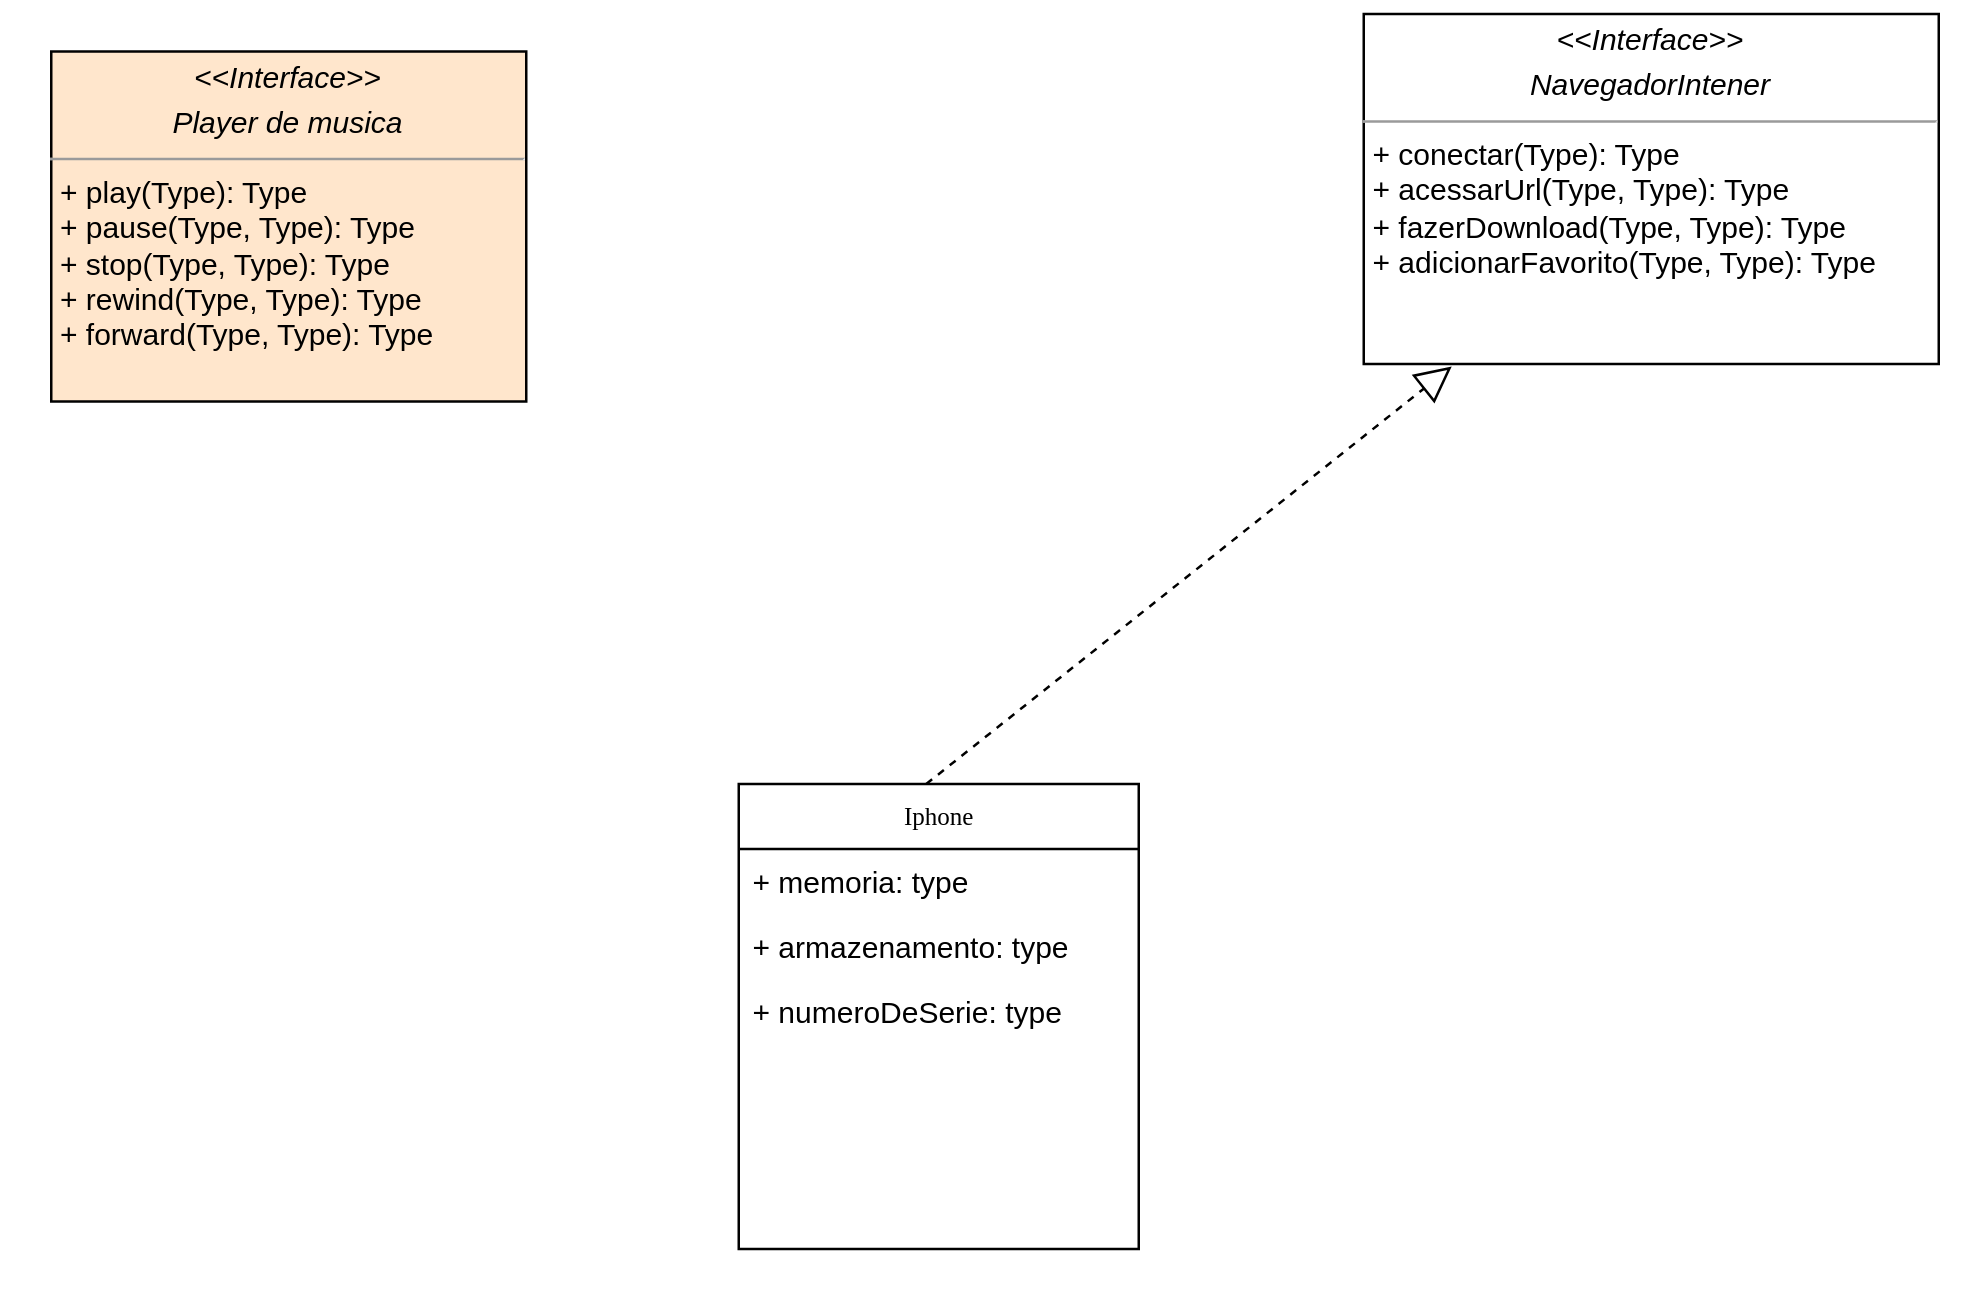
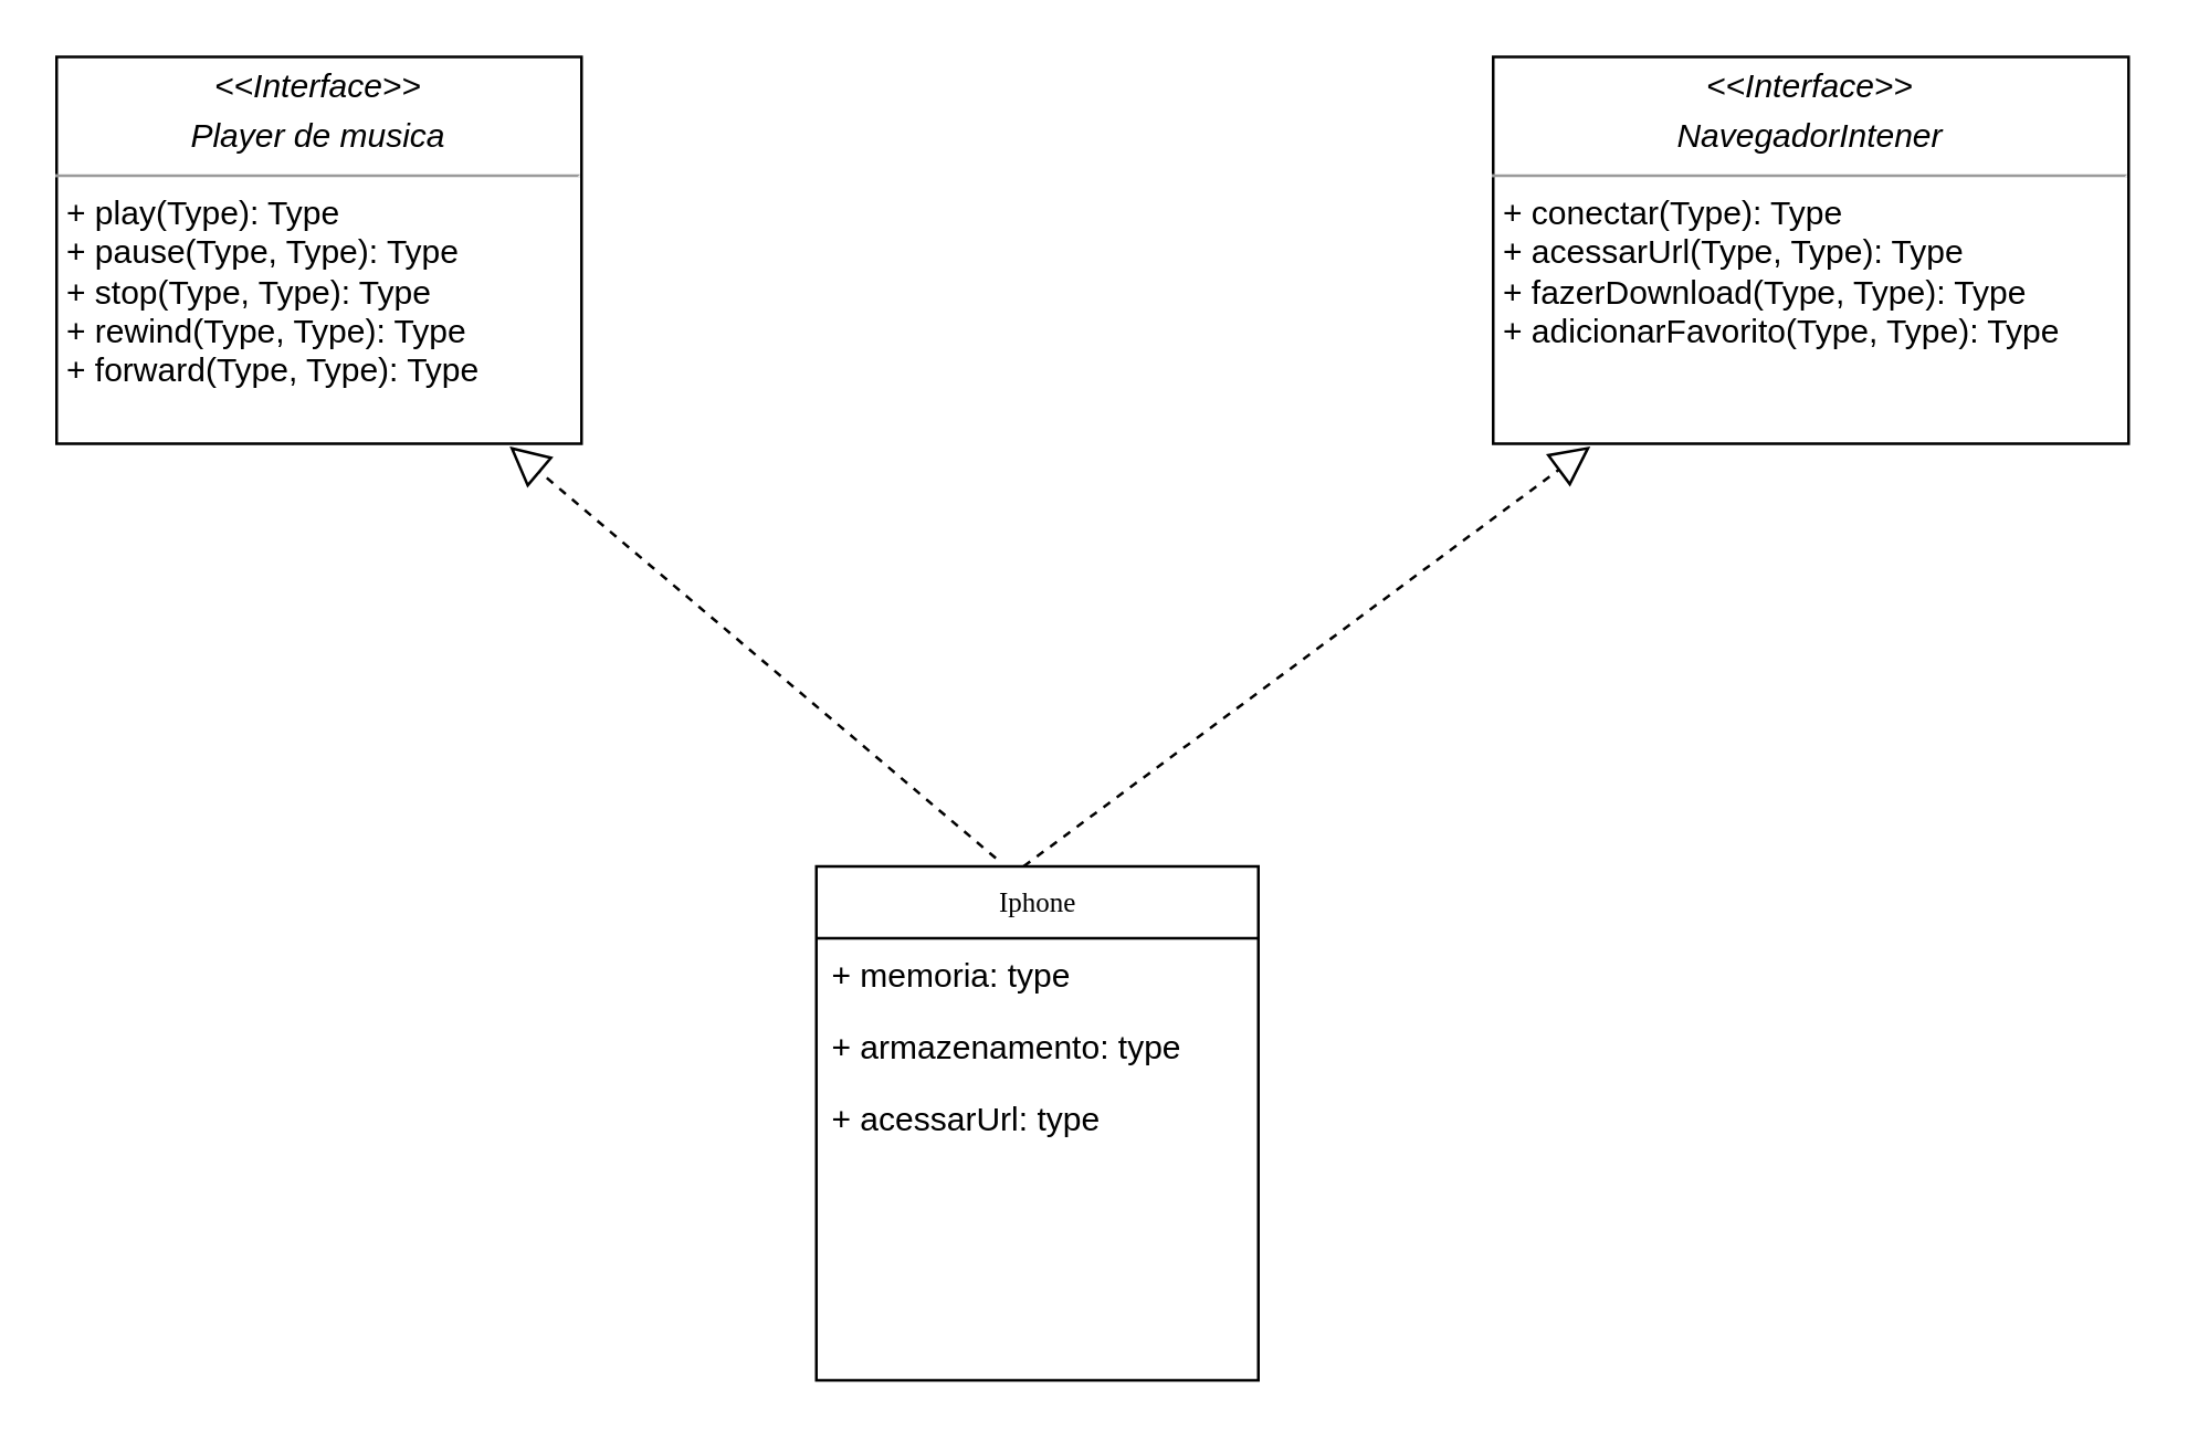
- <mxCell id="8" value="&lt;p style=&quot;margin:0px;margin-top:4px;text-align:center;&quot;&gt;&lt;i&gt;&amp;lt;&amp;lt;Interface&amp;gt;&amp;gt;&lt;/i&gt;&lt;br&gt;&lt;/p&gt;&lt;p style=&quot;margin:0px;margin-top:4px;text-align:center;&quot;&gt;&lt;i&gt;NavegadorIntener&lt;/i&gt;&lt;/p&gt;&lt;hr size=&quot;1&quot;&gt;&lt;p style=&quot;margin:0px;margin-left:4px;&quot;&gt;+ conectar(Type): Type&lt;br&gt;+ acessarUrl(Type, Type): Type&lt;/p&gt;&lt;p style=&quot;margin:0px;margin-left:4px;&quot;&gt;+ fazerDownload(Type, Type): Type&lt;br&gt;&lt;/p&gt;&lt;p style=&quot;margin: 0px 0px 0px 4px;&quot;&gt;+ adicionarFavorito(Type, Type): Type&lt;br&gt;&lt;/p&gt;&lt;p style=&quot;margin: 0px 0px 0px 4px;&quot;&gt;&lt;br&gt;&lt;/p&gt;" style="verticalAlign=top;align=left;overflow=fill;fontSize=12;fontFamily=Helvetica;html=1;rounded=0;shadow=0;comic=0;labelBackgroundColor=none;strokeWidth=1" vertex="1" parent="1"><mxGeometry x="545" y="5" width="230" height="140" as="geometry" /></mxCell>
+ <mxCell id="8" value="&lt;p style=&quot;margin:0px;margin-top:4px;text-align:center;&quot;&gt;&lt;i&gt;&amp;lt;&amp;lt;Interface&amp;gt;&amp;gt;&lt;/i&gt;&lt;br&gt;&lt;/p&gt;&lt;p style=&quot;margin:0px;margin-top:4px;text-align:center;&quot;&gt;&lt;i&gt;NavegadorIntener&lt;/i&gt;&lt;/p&gt;&lt;hr size=&quot;1&quot;&gt;&lt;p style=&quot;margin:0px;margin-left:4px;&quot;&gt;+ conectar(Type): Type&lt;br&gt;+ acessarUrl(Type, Type): Type&lt;/p&gt;&lt;p style=&quot;margin:0px;margin-left:4px;&quot;&gt;+ fazerDownload(Type, Type): Type&lt;br&gt;&lt;/p&gt;&lt;p style=&quot;margin: 0px 0px 0px 4px;&quot;&gt;+ adicionarFavorito(Type, Type): Type&lt;br&gt;&lt;/p&gt;&lt;p style=&quot;margin: 0px 0px 0px 4px;&quot;&gt;&lt;br&gt;&lt;/p&gt;" style="verticalAlign=top;align=left;overflow=fill;fontSize=12;fontFamily=Helvetica;html=1;rounded=0;shadow=0;comic=0;labelBackgroundColor=none;strokeWidth=1" vertex="1" parent="1"><mxGeometry x="540" y="20" width="230" height="140" as="geometry" /></mxCell>
- <mxCell id="7" value="&lt;p style=&quot;margin:0px;margin-top:4px;text-align:center;&quot;&gt;&lt;i&gt;&amp;lt;&amp;lt;Interface&amp;gt;&amp;gt;&lt;/i&gt;&lt;br&gt;&lt;/p&gt;&lt;p style=&quot;margin:0px;margin-top:4px;text-align:center;&quot;&gt;&lt;i&gt;Player de musica&lt;/i&gt;&lt;/p&gt;&lt;hr size=&quot;1&quot;&gt;&lt;p style=&quot;margin:0px;margin-left:4px;&quot;&gt;+ play(Type): Type&lt;br&gt;+ pause(Type, Type): Type&lt;/p&gt;&lt;p style=&quot;margin:0px;margin-left:4px;&quot;&gt;+ stop(Type, Type): Type&lt;br&gt;&lt;/p&gt;&lt;p style=&quot;margin:0px;margin-left:4px;&quot;&gt;+ rewind(Type, Type): Type&lt;br&gt;&lt;/p&gt;&lt;p style=&quot;margin:0px;margin-left:4px;&quot;&gt;+ forward(Type, Type): Type&lt;br&gt;&lt;/p&gt;" style="verticalAlign=top;align=left;overflow=fill;fontSize=12;fontFamily=Helvetica;html=1;rounded=0;shadow=0;comic=0;labelBackgroundColor=none;strokeWidth=1;fillColor=#ffe6cc;" parent="1" vertex="1"><mxGeometry x="20" y="20" width="190" height="140" as="geometry" /></mxCell>
+ <mxCell id="7" value="&lt;p style=&quot;margin:0px;margin-top:4px;text-align:center;&quot;&gt;&lt;i&gt;&amp;lt;&amp;lt;Interface&amp;gt;&amp;gt;&lt;/i&gt;&lt;br&gt;&lt;/p&gt;&lt;p style=&quot;margin:0px;margin-top:4px;text-align:center;&quot;&gt;&lt;i&gt;Player de musica&lt;/i&gt;&lt;/p&gt;&lt;hr size=&quot;1&quot;&gt;&lt;p style=&quot;margin:0px;margin-left:4px;&quot;&gt;+ play(Type): Type&lt;br&gt;+ pause(Type, Type): Type&lt;/p&gt;&lt;p style=&quot;margin:0px;margin-left:4px;&quot;&gt;+ stop(Type, Type): Type&lt;br&gt;&lt;/p&gt;&lt;p style=&quot;margin:0px;margin-left:4px;&quot;&gt;+ rewind(Type, Type): Type&lt;br&gt;&lt;/p&gt;&lt;p style=&quot;margin:0px;margin-left:4px;&quot;&gt;+ forward(Type, Type): Type&lt;br&gt;&lt;/p&gt;" style="verticalAlign=top;align=left;overflow=fill;fontSize=12;fontFamily=Helvetica;html=1;rounded=0;shadow=0;comic=0;labelBackgroundColor=none;strokeWidth=1" parent="1" vertex="1"><mxGeometry x="20" y="20" width="190" height="140" as="geometry" /></mxCell>
+ <mxCell id="9" value="" style="endArrow=block;dashed=1;endFill=0;endSize=12;html=1;rounded=0;exitX=0.406;exitY=-0.016;exitDx=0;exitDy=0;exitPerimeter=0;entryX=0.863;entryY=1.007;entryDx=0;entryDy=0;entryPerimeter=0;" edge="1" parent="1" source="2" target="7"><mxGeometry width="160" relative="1" as="geometry"><mxPoint x="340" y="133" as="sourcePoint" /><mxPoint x="500" y="133" as="targetPoint" /></mxGeometry></mxCell>
- <mxCell id="5" value="+ numeroDeSerie: type" style="text;html=1;strokeColor=none;fillColor=none;align=left;verticalAlign=top;spacingLeft=4;spacingRight=4;whiteSpace=wrap;overflow=hidden;rotatable=0;points=[[0,0.5],[1,0.5]];portConstraint=eastwest;" parent="2" vertex="1"><mxGeometry y="78" width="160" height="26" as="geometry" /></mxCell>
+ <mxCell id="5" value="+ acessarUrl: type" style="text;html=1;strokeColor=none;fillColor=none;align=left;verticalAlign=top;spacingLeft=4;spacingRight=4;whiteSpace=wrap;overflow=hidden;rotatable=0;points=[[0,0.5],[1,0.5]];portConstraint=eastwest;" parent="2" vertex="1"><mxGeometry y="78" width="160" height="26" as="geometry" /></mxCell>
